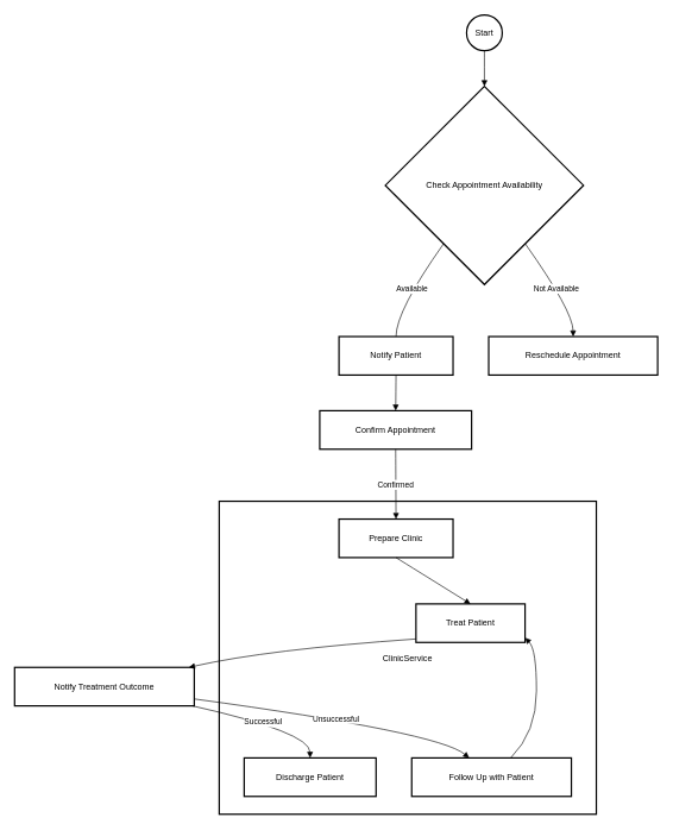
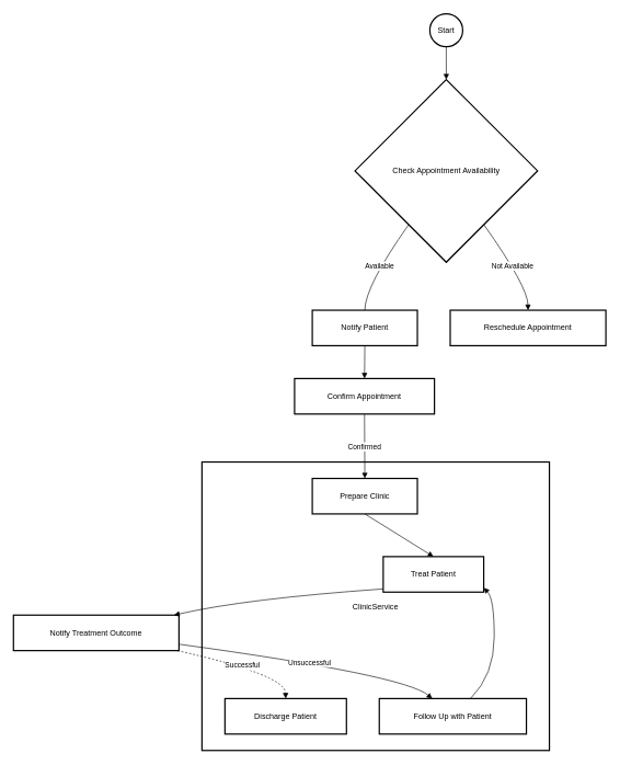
- <mxCell id="20" value="Successful" style="curved=1;startArrow=none;endArrow=block;exitX=0.99;exitY=1;entryX=0.5;entryY=0;" edge="1" parent="1" source="10" target="11"><mxGeometry relative="1" as="geometry"><Array as="points"><mxPoint x="434" y="1026" /></Array></mxGeometry></mxCell>
+ <mxCell id="20" value="Successful" style="curved=1;startArrow=none;endArrow=block;exitX=0.99;exitY=1;entryX=0.5;entryY=0;dashed=1;" edge="1" parent="1" source="10" target="11"><mxGeometry relative="1" as="geometry"><Array as="points"><mxPoint x="434" y="1026" /></Array></mxGeometry></mxCell>
